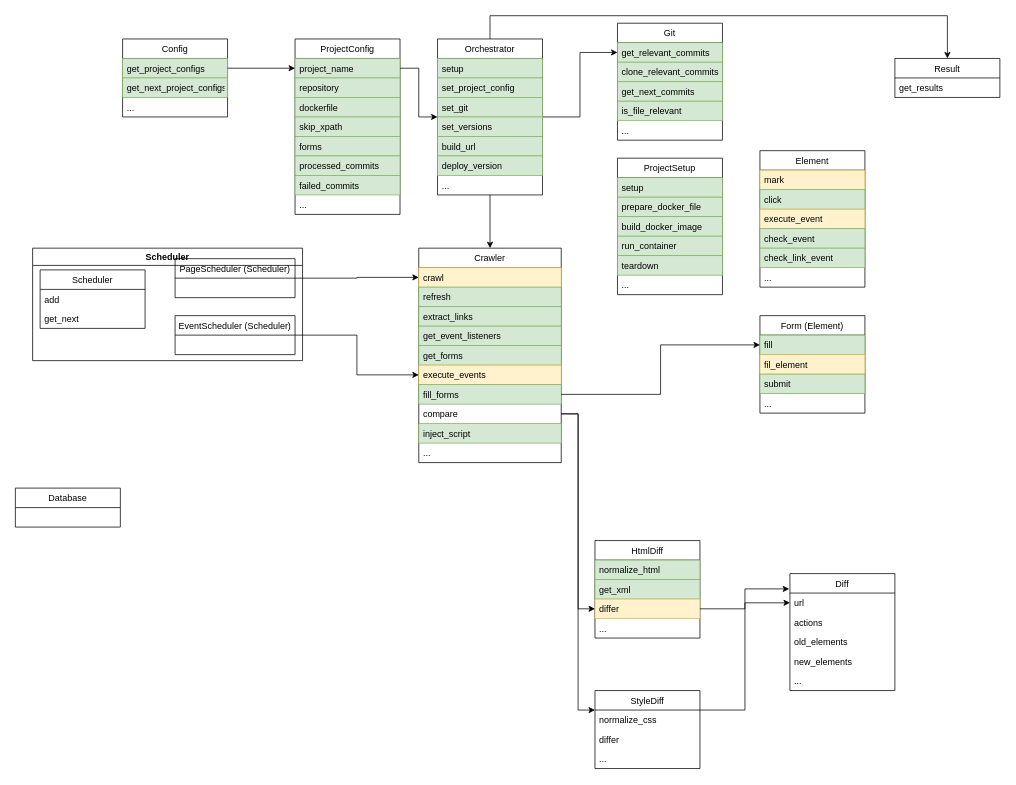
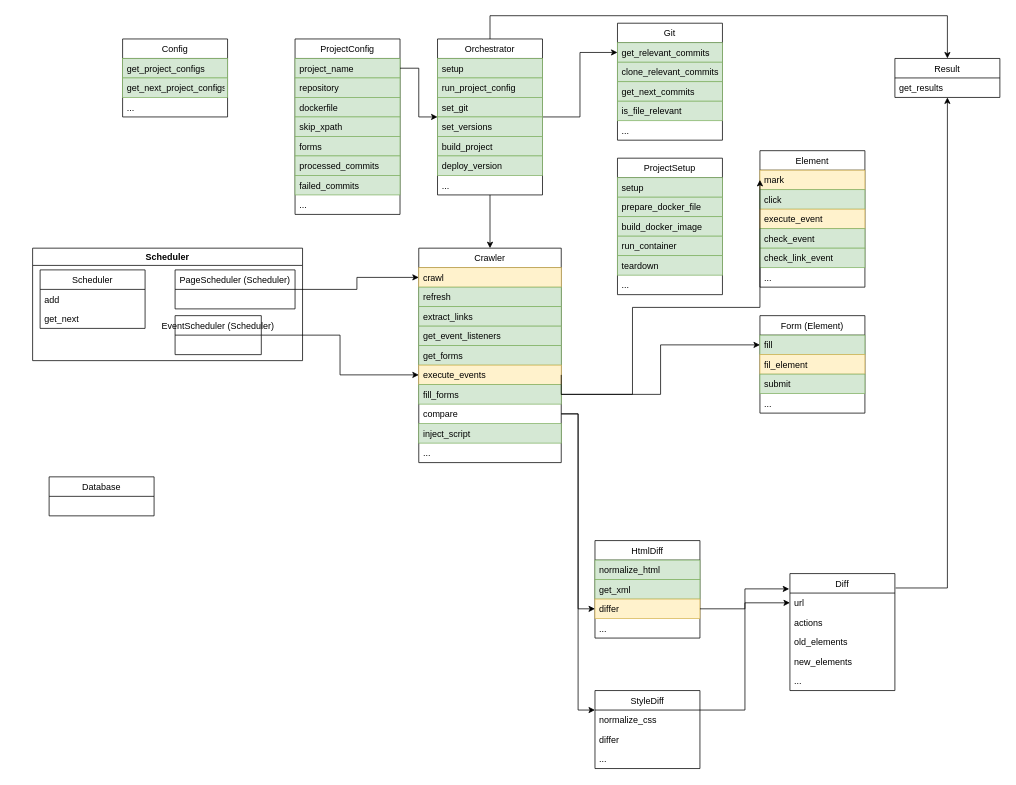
- <mxCell id="69" style="edgeStyle=orthogonalEdgeStyle;rounded=0;orthogonalLoop=1;jettySize=auto;html=1;exitX=1;exitY=0.5;exitDx=0;exitDy=0;entryX=0;entryY=0.5;entryDx=0;entryDy=0;" parent="1" source="39" target="60" edge="1"><mxGeometry relative="1" as="geometry" /></mxCell>
- <mxCell id="53" value="set_project_config" style="text;strokeColor=#82b366;fillColor=#d5e8d4;align=left;verticalAlign=top;spacingLeft=4;spacingRight=4;overflow=hidden;rotatable=0;points=[[0,0.5],[1,0.5]];portConstraint=eastwest;" vertex="1" parent="51"><mxGeometry y="52" width="140" height="26" as="geometry" /></mxCell>
+ <mxCell id="53" value="run_project_config" style="text;strokeColor=#82b366;fillColor=#d5e8d4;align=left;verticalAlign=top;spacingLeft=4;spacingRight=4;overflow=hidden;rotatable=0;points=[[0,0.5],[1,0.5]];portConstraint=eastwest;" vertex="1" parent="51"><mxGeometry y="52" width="140" height="26" as="geometry" /></mxCell>
- <mxCell id="56" value="build_url" style="text;strokeColor=#82b366;fillColor=#d5e8d4;align=left;verticalAlign=top;spacingLeft=4;spacingRight=4;overflow=hidden;rotatable=0;points=[[0,0.5],[1,0.5]];portConstraint=eastwest;" vertex="1" parent="51"><mxGeometry y="130" width="140" height="26" as="geometry" /></mxCell>
+ <mxCell id="56" value="build_project" style="text;strokeColor=#82b366;fillColor=#d5e8d4;align=left;verticalAlign=top;spacingLeft=4;spacingRight=4;overflow=hidden;rotatable=0;points=[[0,0.5],[1,0.5]];portConstraint=eastwest;" vertex="1" parent="51"><mxGeometry y="130" width="140" height="26" as="geometry" /></mxCell>
- <mxCell id="77" value="PageScheduler (Scheduler)" style="swimlane;fontStyle=0;childLayout=stackLayout;horizontal=1;startSize=26;fillColor=none;horizontalStack=0;resizeParent=1;resizeParentMax=0;resizeLast=0;collapsible=1;marginBottom=0;" parent="73" vertex="1"><mxGeometry x="190" y="14" width="160" height="52" as="geometry" /></mxCell>
+ <mxCell id="77" value="PageScheduler (Scheduler)" style="swimlane;fontStyle=0;childLayout=stackLayout;horizontal=1;startSize=26;fillColor=none;horizontalStack=0;resizeParent=1;resizeParentMax=0;resizeLast=0;collapsible=1;marginBottom=0;" parent="73" vertex="1"><mxGeometry x="190" y="29" width="160" height="52" as="geometry" /></mxCell>
+ <mxCell id="70" style="edgeStyle=orthogonalEdgeStyle;rounded=0;orthogonalLoop=1;jettySize=auto;html=1;exitX=1;exitY=0.5;exitDx=0;exitDy=0;entryX=0;entryY=0.5;entryDx=0;entryDy=0;" parent="1" source="8" target="19" edge="1"><mxGeometry relative="1" as="geometry"><Array as="points"><mxPoint x="843" y="525" /><mxPoint x="843" y="409" /></Array></mxGeometry></mxCell>
- <mxCell id="78" value="EventScheduler (Scheduler)" style="swimlane;fontStyle=0;childLayout=stackLayout;horizontal=1;startSize=26;fillColor=none;horizontalStack=0;resizeParent=1;resizeParentMax=0;resizeLast=0;collapsible=1;marginBottom=0;" parent="73" vertex="1"><mxGeometry x="190" y="90" width="160" height="52" as="geometry" /></mxCell>
+ <mxCell id="78" value="EventScheduler (Scheduler)" style="swimlane;fontStyle=0;childLayout=stackLayout;horizontal=1;startSize=26;fillColor=none;horizontalStack=0;resizeParent=1;resizeParentMax=0;resizeLast=0;collapsible=1;marginBottom=0;" parent="73" vertex="1"><mxGeometry x="190" y="90" width="115" height="52" as="geometry" /></mxCell>
+ <mxCell id="87" style="edgeStyle=orthogonalEdgeStyle;rounded=0;orthogonalLoop=1;jettySize=auto;html=1;exitX=1.007;exitY=0.123;exitDx=0;exitDy=0;exitPerimeter=0;" parent="1" source="80" target="88" edge="1"><mxGeometry relative="1" as="geometry" /></mxCell>
- <mxCell id="90" value="Database" style="swimlane;fontStyle=0;childLayout=stackLayout;horizontal=1;startSize=26;fillColor=none;horizontalStack=0;resizeParent=1;resizeParentMax=0;resizeLast=0;collapsible=1;marginBottom=0;" parent="1" vertex="1"><mxGeometry x="20" y="650" width="140" height="52" as="geometry" /></mxCell>
+ <mxCell id="90" value="Database" style="swimlane;fontStyle=0;childLayout=stackLayout;horizontal=1;startSize=26;fillColor=none;horizontalStack=0;resizeParent=1;resizeParentMax=0;resizeLast=0;collapsible=1;marginBottom=0;" parent="1" vertex="1"><mxGeometry x="65" y="635" width="140" height="52" as="geometry" /></mxCell>
